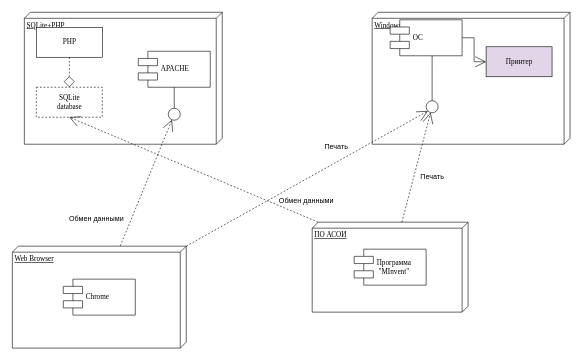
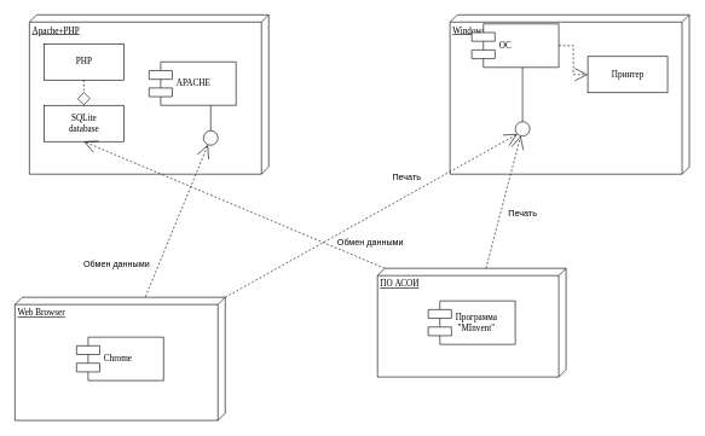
- <mxCell id="3" value="SQLite+PHP" style="verticalAlign=top;align=left;spacingTop=8;spacingLeft=2;spacingRight=12;shape=cube;size=10;direction=south;fontStyle=4;html=1;rounded=0;shadow=0;comic=0;labelBackgroundColor=none;strokeWidth=1;fontFamily=Verdana;fontSize=12;movable=1;resizable=1;rotatable=1;deletable=1;editable=1;locked=0;connectable=1;" vertex="1" parent="2"><mxGeometry width="330" height="220" as="geometry" /></mxCell>
+ <mxCell id="3" value="Apache+PHP" style="verticalAlign=top;align=left;spacingTop=8;spacingLeft=2;spacingRight=12;shape=cube;size=10;direction=south;fontStyle=4;html=1;rounded=0;shadow=0;comic=0;labelBackgroundColor=none;strokeWidth=1;fontFamily=Verdana;fontSize=12;movable=1;resizable=1;rotatable=1;deletable=1;editable=1;locked=0;connectable=1;" vertex="1" parent="2"><mxGeometry width="330" height="220" as="geometry" /></mxCell>
- <mxCell id="8" value="PHP" style="html=1;rounded=0;shadow=0;comic=0;labelBackgroundColor=none;strokeWidth=1;fontFamily=Verdana;fontSize=12;align=center;movable=1;resizable=1;rotatable=1;deletable=1;editable=1;locked=0;connectable=1;" vertex="1" parent="2"><mxGeometry x="20" y="25" width="110" height="50" as="geometry" /></mxCell>
+ <mxCell id="8" value="PHP" style="html=1;rounded=0;shadow=0;comic=0;labelBackgroundColor=none;strokeWidth=1;fontFamily=Verdana;fontSize=12;align=center;movable=1;resizable=1;rotatable=1;deletable=1;editable=1;locked=0;connectable=1;" vertex="1" parent="2"><mxGeometry x="20" y="40" width="110" height="50" as="geometry" /></mxCell>
- <mxCell id="16" style="edgeStyle=orthogonalEdgeStyle;rounded=0;html=1;dashed=0;labelBackgroundColor=none;startArrow=none;startFill=0;startSize=8;endArrow=open;endFill=0;endSize=16;fontFamily=Verdana;fontSize=12;" edge="1" parent="10" source="12" target="13"><mxGeometry relative="1" as="geometry" /></mxCell>
+ <mxCell id="16" style="edgeStyle=orthogonalEdgeStyle;rounded=0;html=1;dashed=1;labelBackgroundColor=none;startArrow=none;startFill=0;startSize=8;endArrow=open;endFill=0;endSize=16;fontFamily=Verdana;fontSize=12;" edge="1" parent="10" source="12" target="13"><mxGeometry relative="1" as="geometry" /></mxCell>
- <mxCell id="13" value="Принтер" style="html=1;rounded=0;shadow=0;comic=0;labelBackgroundColor=none;strokeWidth=1;fontFamily=Verdana;fontSize=12;align=center;fillColor=#e1d5e7;" vertex="1" parent="10"><mxGeometry x="190" y="57.5" width="110" height="50" as="geometry" /></mxCell>
+ <mxCell id="13" value="Принтер" style="html=1;rounded=0;shadow=0;comic=0;labelBackgroundColor=none;strokeWidth=1;fontFamily=Verdana;fontSize=12;align=center;" vertex="1" parent="10"><mxGeometry x="190" y="57.5" width="110" height="50" as="geometry" /></mxCell>
- <mxCell id="5" value="APACHE" style="shape=component;align=left;spacingLeft=36;rounded=0;shadow=0;comic=0;labelBackgroundColor=none;strokeWidth=1;fontFamily=Verdana;fontSize=12;html=1;movable=1;resizable=1;rotatable=1;deletable=1;editable=1;locked=0;connectable=1;" vertex="1" parent="2"><mxGeometry x="190" y="65" width="120" height="60" as="geometry" /></mxCell>
+ <mxCell id="5" value="APACHE" style="shape=component;align=left;spacingLeft=36;rounded=0;shadow=0;comic=0;labelBackgroundColor=none;strokeWidth=1;fontFamily=Verdana;fontSize=12;html=1;movable=1;resizable=1;rotatable=1;deletable=1;editable=1;locked=0;connectable=1;" vertex="1" parent="2"><mxGeometry x="165" y="65" width="120" height="60" as="geometry" /></mxCell>
- <mxCell id="4" value="&lt;div&gt;SQLite&lt;/div&gt;&lt;div&gt;database&lt;br&gt;&lt;/div&gt;" style="html=1;rounded=0;shadow=0;comic=0;labelBackgroundColor=none;strokeWidth=1;fontFamily=Verdana;fontSize=12;align=center;movable=1;resizable=1;rotatable=1;deletable=1;editable=1;locked=0;connectable=1;dashed=1;" vertex="1" parent="2"><mxGeometry x="20" y="125" width="110" height="50" as="geometry" /></mxCell>
+ <mxCell id="4" value="&lt;div&gt;SQLite&lt;/div&gt;&lt;div&gt;database&lt;br&gt;&lt;/div&gt;" style="html=1;rounded=0;shadow=0;comic=0;labelBackgroundColor=none;strokeWidth=1;fontFamily=Verdana;fontSize=12;align=center;movable=1;resizable=1;rotatable=1;deletable=1;editable=1;locked=0;connectable=1;" vertex="1" parent="2"><mxGeometry x="20" y="125" width="110" height="50" as="geometry" /></mxCell>
